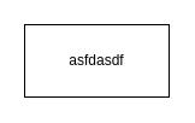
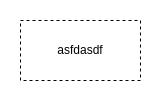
- <mxCell id="2" value="asfdasdf" style="rounded=0;whiteSpace=wrap;html=1;" vertex="1" parent="1"><mxGeometry x="20" y="20" width="120" height="60" as="geometry" /></mxCell>
+ <mxCell id="2" value="asfdasdf" style="rounded=0;whiteSpace=wrap;html=1;dashed=1;" vertex="1" parent="1"><mxGeometry x="20" y="20" width="120" height="60" as="geometry" /></mxCell>
